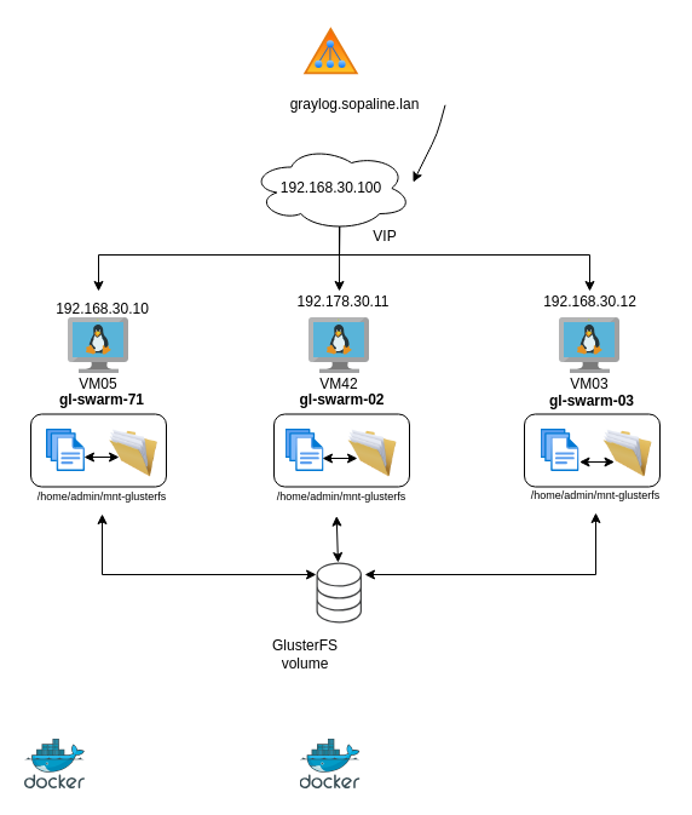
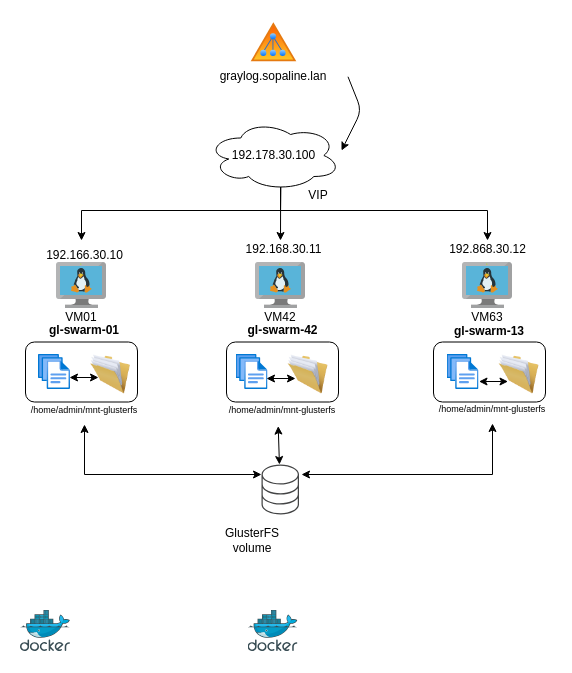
- <mxCell id="40" value="&lt;span style=&quot;background-color: initial;&quot;&gt;graylog.sopaline.lan&lt;/span&gt;" style="text;html=1;align=center;verticalAlign=middle;whiteSpace=wrap;rounded=0;" vertex="1" parent="1"><mxGeometry x="217.5" y="72.5" width="150" height="27.5" as="geometry" /></mxCell>
+ <mxCell id="40" value="&lt;span style=&quot;background-color: initial;&quot;&gt;graylog.sopaline.lan&lt;/span&gt;" style="text;html=1;align=center;verticalAlign=middle;whiteSpace=wrap;rounded=0;" vertex="1" parent="1"><mxGeometry x="197.5" y="62.5" width="150" height="27.5" as="geometry" /></mxCell>
- <mxCell id="35" value="192.168.30.100" style="ellipse;shape=cloud;whiteSpace=wrap;html=1;" vertex="1" parent="1"><mxGeometry x="207" y="120" width="133" height="70" as="geometry" /></mxCell>
+ <mxCell id="35" value="192.178.30.100" style="ellipse;shape=cloud;whiteSpace=wrap;html=1;" vertex="1" parent="1"><mxGeometry x="207" y="120" width="133" height="70" as="geometry" /></mxCell>
- <mxCell id="16" value="192.178.30.11" style="text;html=1;align=center;verticalAlign=middle;whiteSpace=wrap;rounded=0;" vertex="1" parent="1"><mxGeometry x="241" y="234" width="85" height="30" as="geometry" /></mxCell>
+ <mxCell id="16" value="192.168.30.11" style="text;html=1;align=center;verticalAlign=middle;whiteSpace=wrap;rounded=0;" vertex="1" parent="1"><mxGeometry x="241" y="234" width="85" height="30" as="geometry" /></mxCell>
- <mxCell id="17" value="192.168.30.12" style="text;html=1;align=center;verticalAlign=middle;whiteSpace=wrap;rounded=0;" vertex="1" parent="1"><mxGeometry x="444.5" y="234" width="85" height="30" as="geometry" /></mxCell>
+ <mxCell id="17" value="192.868.30.12" style="text;html=1;align=center;verticalAlign=middle;whiteSpace=wrap;rounded=0;" vertex="1" parent="1"><mxGeometry x="444.5" y="234" width="85" height="30" as="geometry" /></mxCell>
- <mxCell id="15" value="192.168.30.10" style="text;html=1;align=center;verticalAlign=middle;whiteSpace=wrap;rounded=0;" vertex="1" parent="1"><mxGeometry x="41.5" y="240" width="85" height="30" as="geometry" /></mxCell>
+ <mxCell id="15" value="192.166.30.10" style="text;html=1;align=center;verticalAlign=middle;whiteSpace=wrap;rounded=0;" vertex="1" parent="1"><mxGeometry x="41.5" y="240" width="85" height="30" as="geometry" /></mxCell>
- <mxCell id="12" value="VM05" style="text;html=1;align=center;verticalAlign=middle;whiteSpace=wrap;rounded=0;" vertex="1" parent="1"><mxGeometry x="51" y="302" width="60" height="30" as="geometry" /></mxCell>
+ <mxCell id="12" value="VM01" style="text;html=1;align=center;verticalAlign=middle;whiteSpace=wrap;rounded=0;" vertex="1" parent="1"><mxGeometry x="51" y="302" width="60" height="30" as="geometry" /></mxCell>
- <mxCell id="14" value="VM03" style="text;html=1;align=center;verticalAlign=middle;whiteSpace=wrap;rounded=0;" vertex="1" parent="1"><mxGeometry x="457" y="302" width="60" height="30" as="geometry" /></mxCell>
+ <mxCell id="14" value="VM63" style="text;html=1;align=center;verticalAlign=middle;whiteSpace=wrap;rounded=0;" vertex="1" parent="1"><mxGeometry x="457" y="302" width="60" height="30" as="geometry" /></mxCell>
- <mxCell id="9" value="gl-swarm-71" style="text;html=1;align=center;verticalAlign=middle;whiteSpace=wrap;rounded=0;fontStyle=1" vertex="1" parent="1"><mxGeometry x="44" y="315" width="80" height="30" as="geometry" /></mxCell>
+ <mxCell id="9" value="gl-swarm-01" style="text;html=1;align=center;verticalAlign=middle;whiteSpace=wrap;rounded=0;fontStyle=1" vertex="1" parent="1"><mxGeometry x="44" y="315" width="80" height="30" as="geometry" /></mxCell>
- <mxCell id="10" value="&lt;b&gt;gl-swarm-02&lt;/b&gt;" style="text;html=1;align=center;verticalAlign=middle;whiteSpace=wrap;rounded=0;" vertex="1" parent="1"><mxGeometry x="241" y="315" width="83" height="30" as="geometry" /></mxCell>
+ <mxCell id="10" value="&lt;b&gt;gl-swarm-42&lt;/b&gt;" style="text;html=1;align=center;verticalAlign=middle;whiteSpace=wrap;rounded=0;" vertex="1" parent="1"><mxGeometry x="241" y="315" width="83" height="30" as="geometry" /></mxCell>
- <mxCell id="11" value="gl-swarm-03" style="text;html=1;align=center;verticalAlign=middle;whiteSpace=wrap;rounded=0;fontStyle=1" vertex="1" parent="1"><mxGeometry x="449" y="316" width="80" height="30" as="geometry" /></mxCell>
+ <mxCell id="11" value="gl-swarm-13" style="text;html=1;align=center;verticalAlign=middle;whiteSpace=wrap;rounded=0;fontStyle=1" vertex="1" parent="1"><mxGeometry x="449" y="316" width="80" height="30" as="geometry" /></mxCell>
